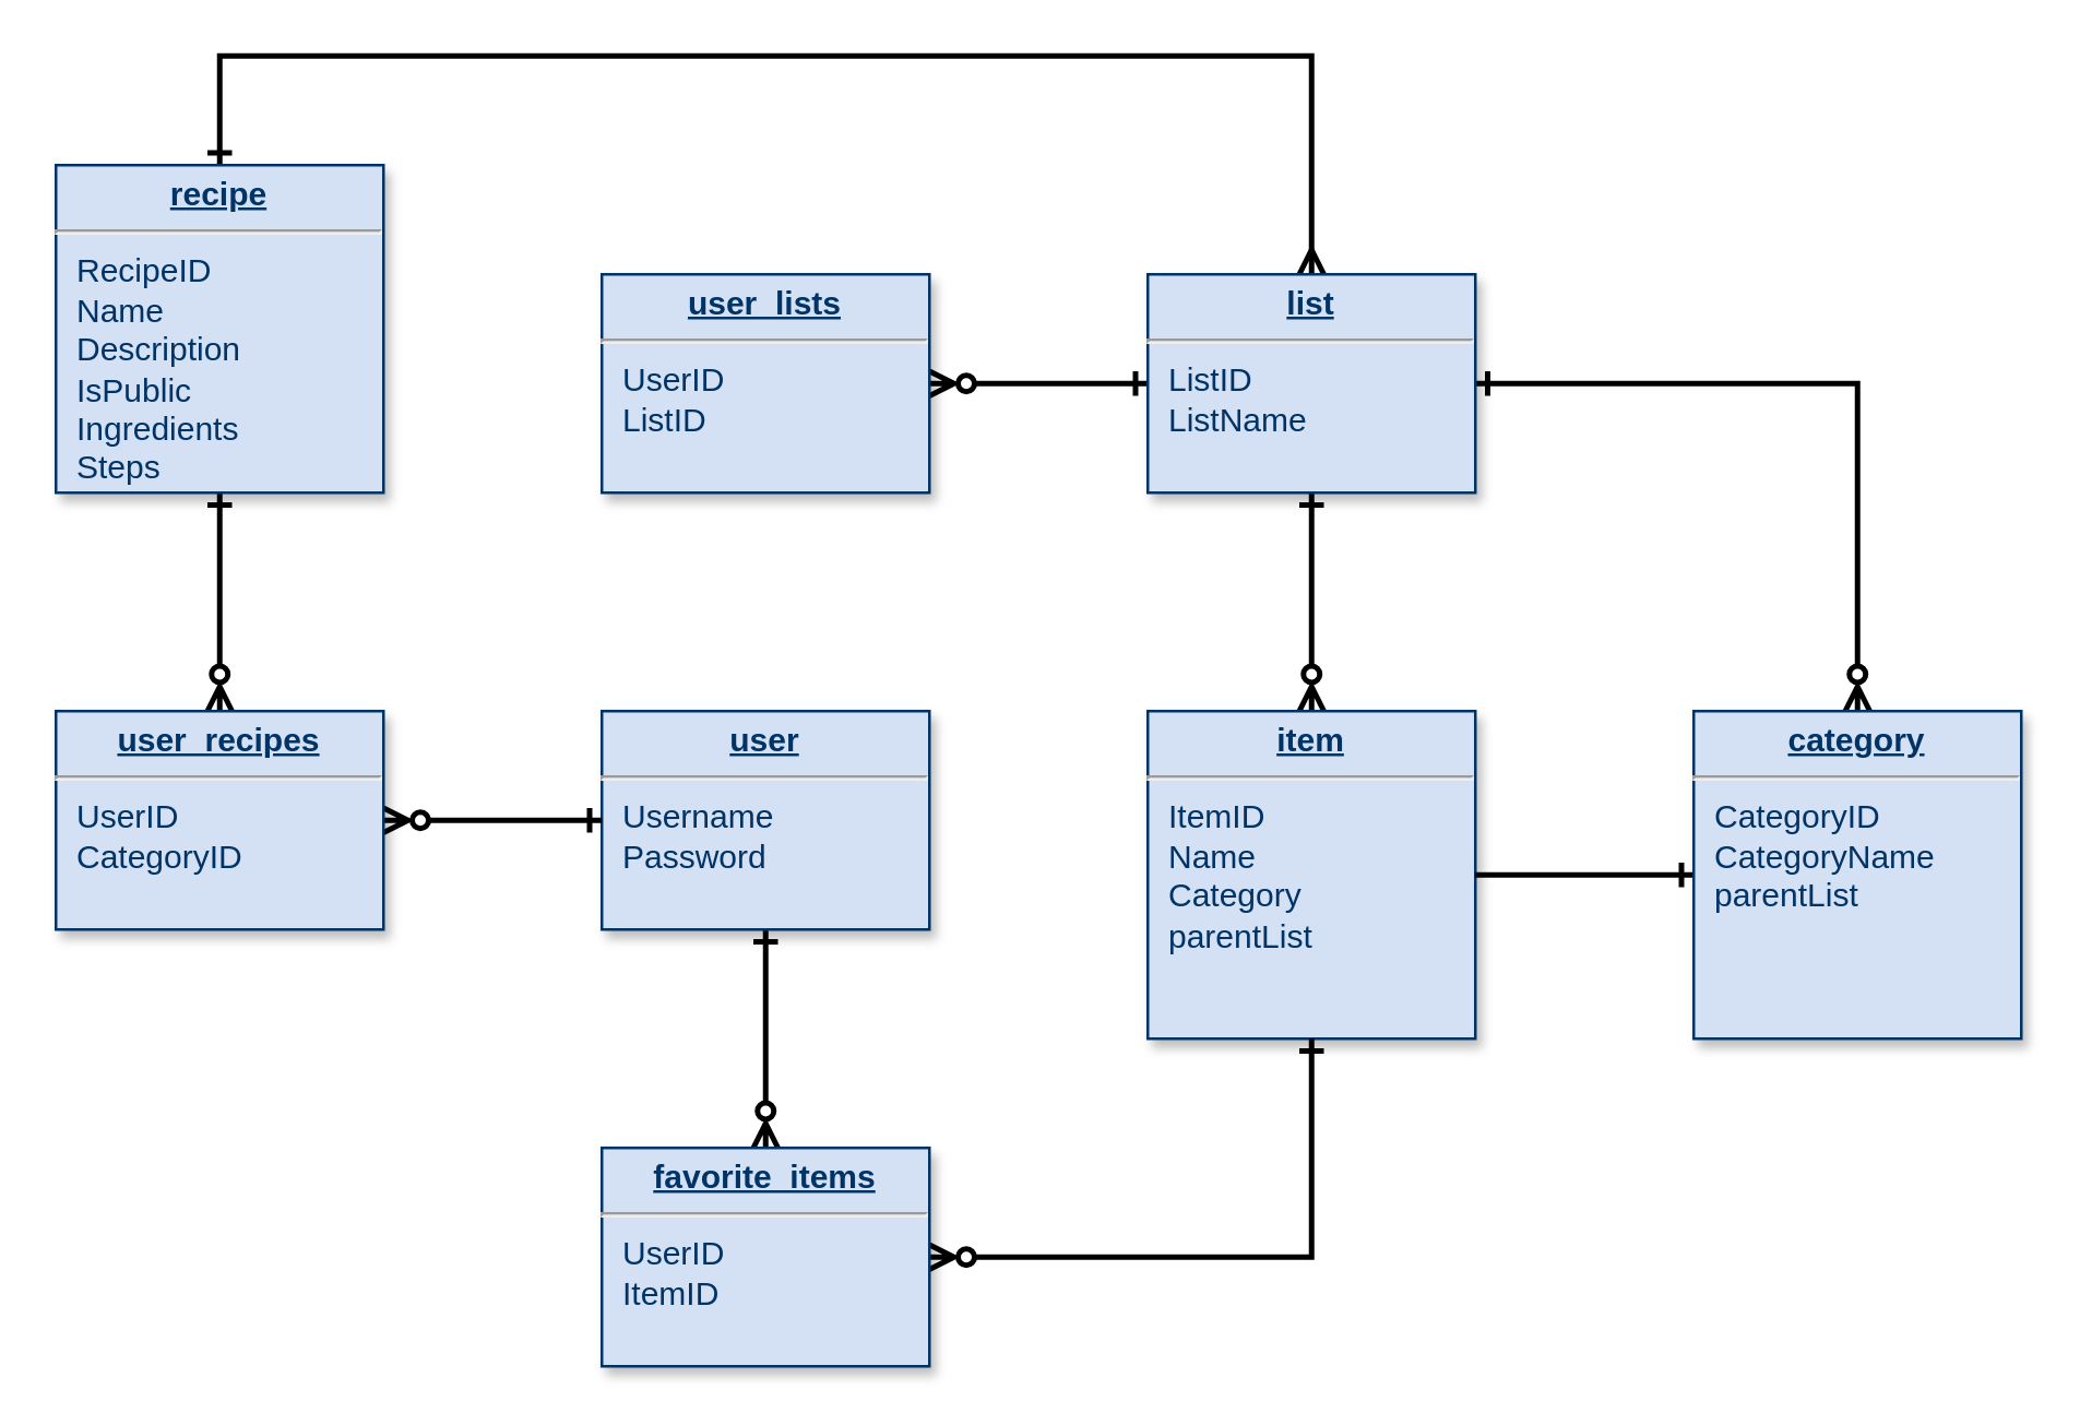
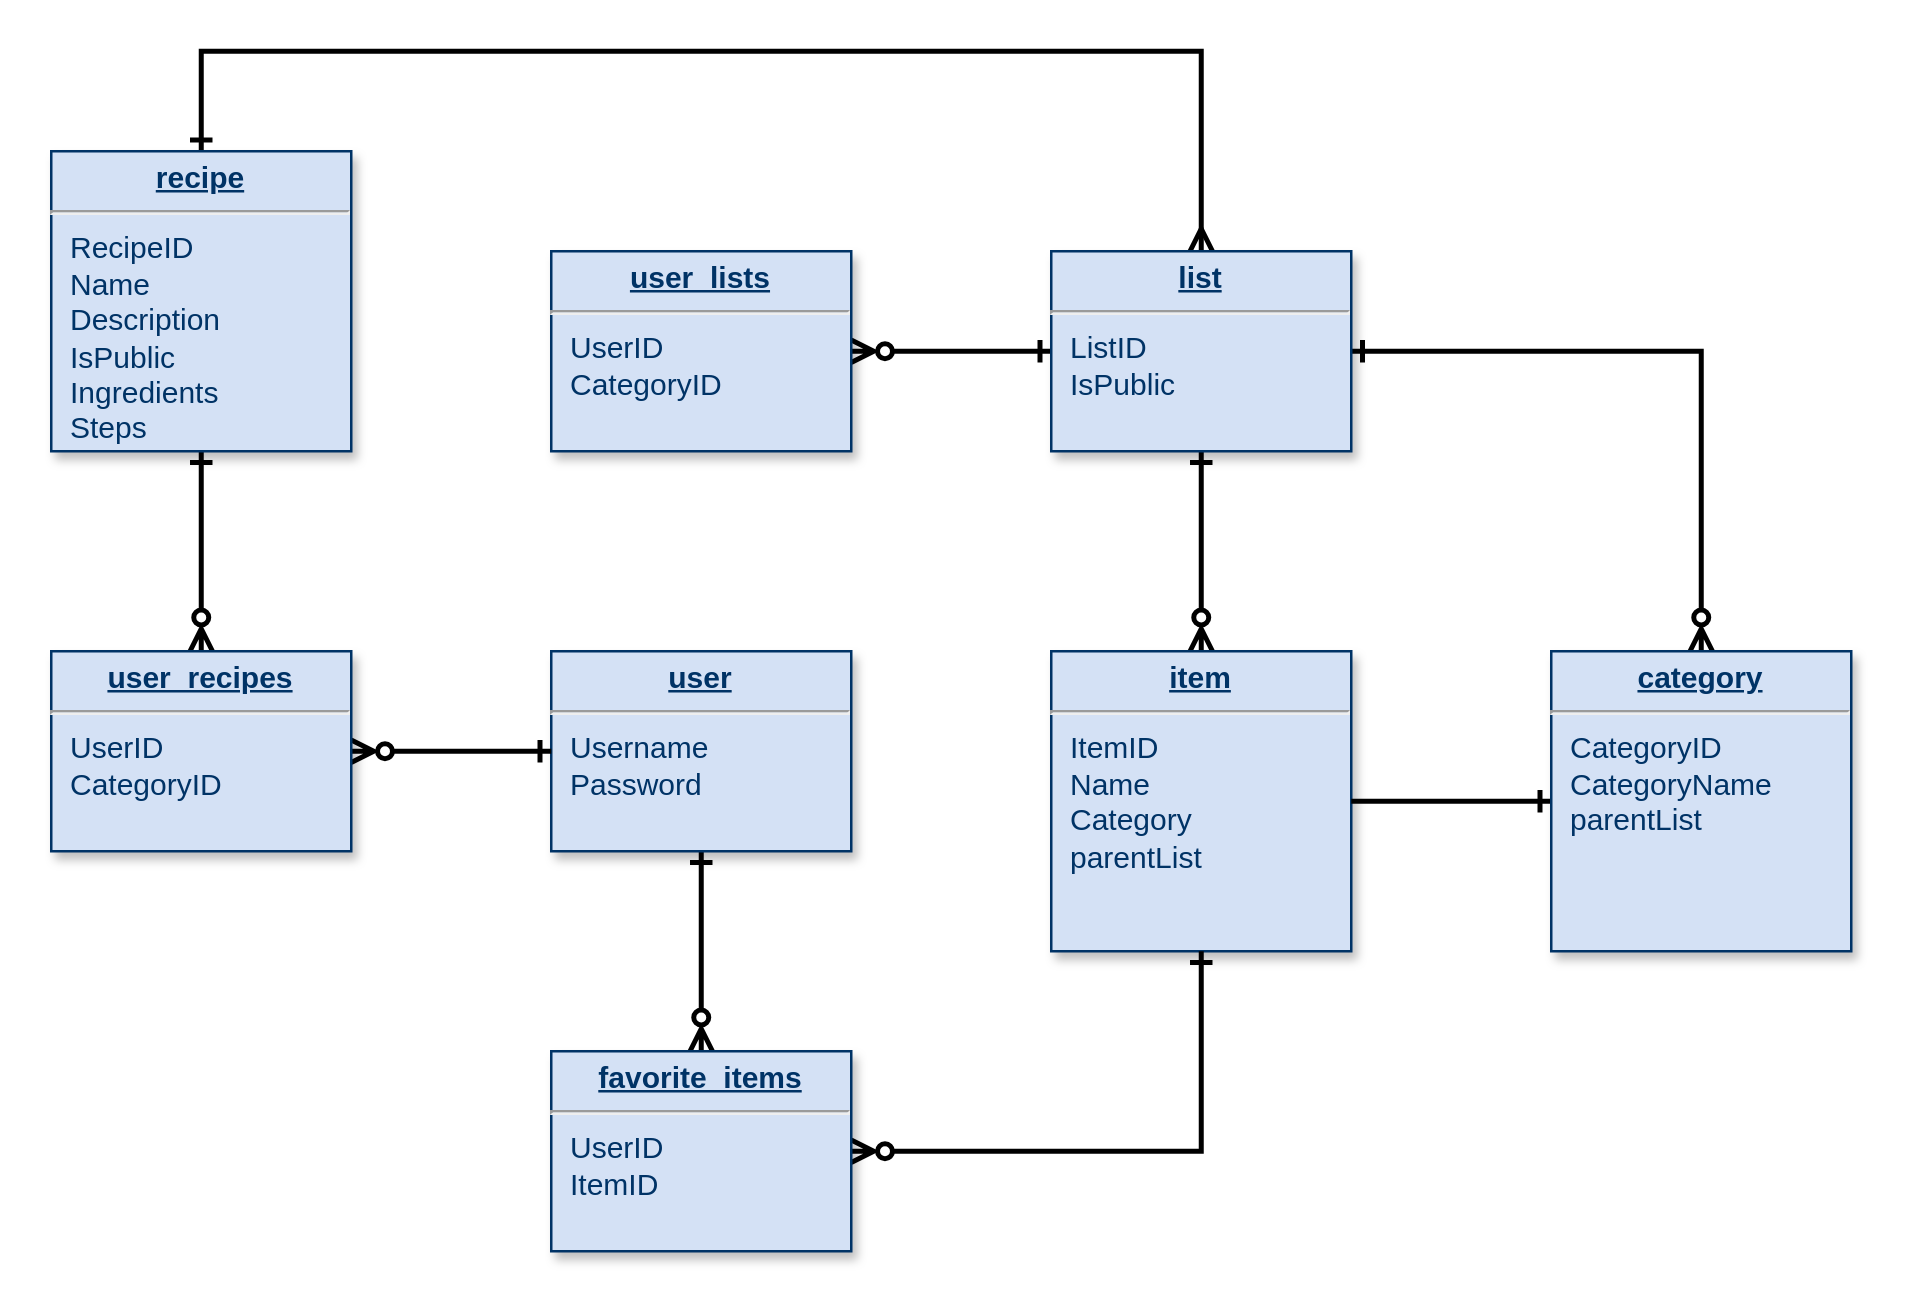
- <mxCell id="14" value="&lt;p style=&quot;margin: 0px; margin-top: 4px; text-align: center; text-decoration: underline;&quot;&gt;&lt;strong&gt;user_lists&lt;/strong&gt;&lt;/p&gt;&lt;hr&gt;&lt;p style=&quot;margin: 0px; margin-left: 8px;&quot;&gt;UserID&lt;/p&gt;&lt;p style=&quot;margin: 0px; margin-left: 8px;&quot;&gt;ListID&lt;/p&gt;" style="verticalAlign=top;align=left;overflow=fill;fontSize=12;fontFamily=Helvetica;html=1;strokeColor=#003366;shadow=1;fillColor=#D4E1F5;fontColor=#003366" vertex="1" parent="1"><mxGeometry x="220" y="100" width="120" height="80" as="geometry" /></mxCell>
+ <mxCell id="14" value="&lt;p style=&quot;margin: 0px; margin-top: 4px; text-align: center; text-decoration: underline;&quot;&gt;&lt;strong&gt;user_lists&lt;/strong&gt;&lt;/p&gt;&lt;hr&gt;&lt;p style=&quot;margin: 0px; margin-left: 8px;&quot;&gt;UserID&lt;/p&gt;&lt;p style=&quot;margin: 0px; margin-left: 8px;&quot;&gt;CategoryID&lt;/p&gt;" style="verticalAlign=top;align=left;overflow=fill;fontSize=12;fontFamily=Helvetica;html=1;strokeColor=#003366;shadow=1;fillColor=#D4E1F5;fontColor=#003366" vertex="1" parent="1"><mxGeometry x="220" y="100" width="120" height="80" as="geometry" /></mxCell>
- <mxCell id="11" value="&lt;p style=&quot;margin: 0px; margin-top: 4px; text-align: center; text-decoration: underline;&quot;&gt;&lt;b&gt;list&lt;/b&gt;&lt;/p&gt;&lt;hr&gt;&lt;p style=&quot;margin: 0px; margin-left: 8px;&quot;&gt;ListID&lt;/p&gt;&lt;p style=&quot;margin: 0px; margin-left: 8px;&quot;&gt;ListName&lt;/p&gt;" style="verticalAlign=top;align=left;overflow=fill;fontSize=12;fontFamily=Helvetica;html=1;strokeColor=#003366;shadow=1;fillColor=#D4E1F5;fontColor=#003366" parent="1" vertex="1"><mxGeometry x="420" y="100" width="120" height="80" as="geometry" /></mxCell>
+ <mxCell id="11" value="&lt;p style=&quot;margin: 0px; margin-top: 4px; text-align: center; text-decoration: underline;&quot;&gt;&lt;b&gt;list&lt;/b&gt;&lt;/p&gt;&lt;hr&gt;&lt;p style=&quot;margin: 0px; margin-left: 8px;&quot;&gt;ListID&lt;/p&gt;&lt;p style=&quot;margin: 0px; margin-left: 8px;&quot;&gt;IsPublic&lt;/p&gt;" style="verticalAlign=top;align=left;overflow=fill;fontSize=12;fontFamily=Helvetica;html=1;strokeColor=#003366;shadow=1;fillColor=#D4E1F5;fontColor=#003366" parent="1" vertex="1"><mxGeometry x="420" y="100" width="120" height="80" as="geometry" /></mxCell>
